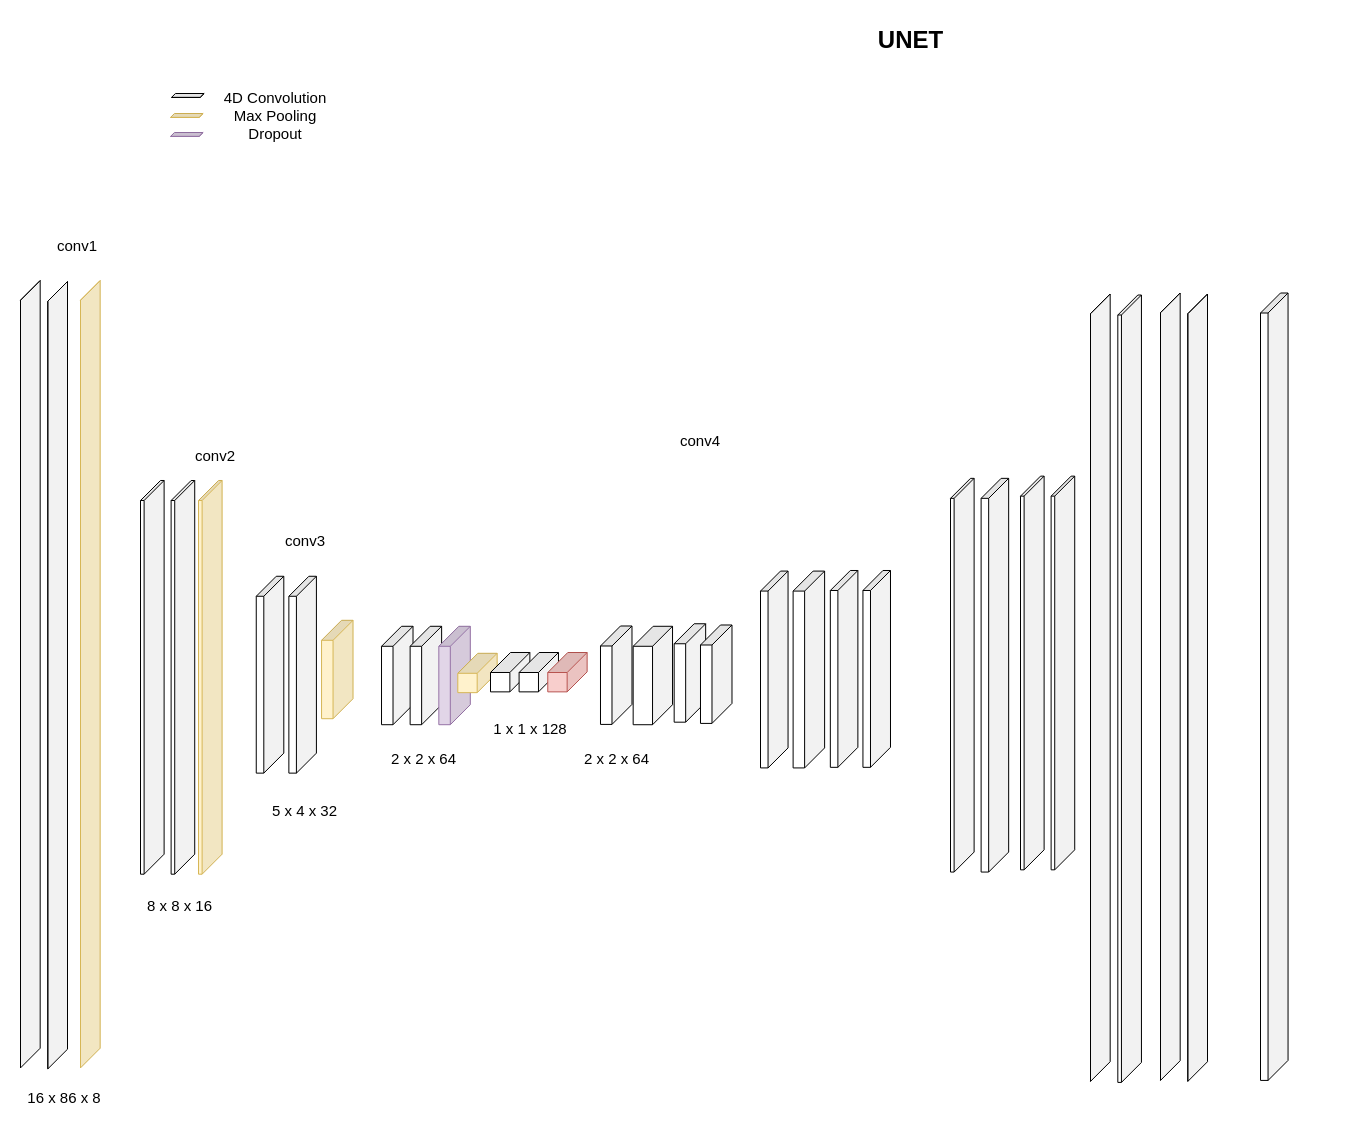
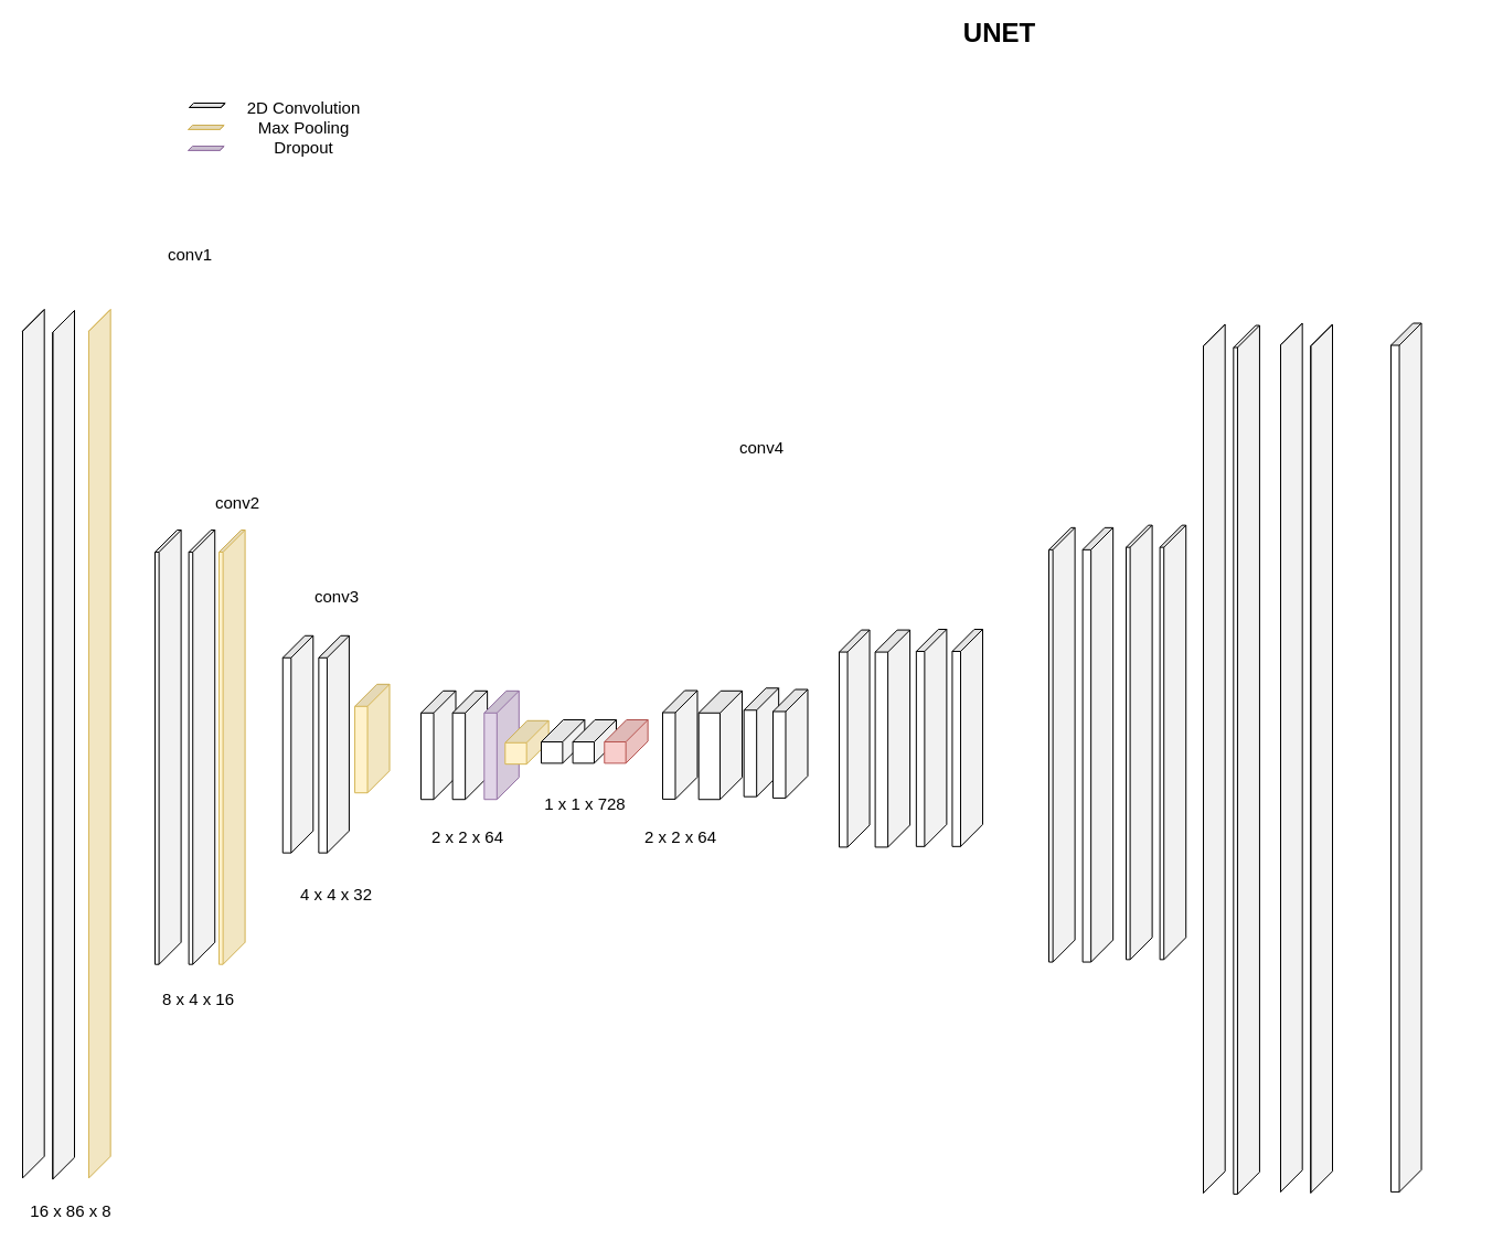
- <mxCell id="2" value="UNET" style="text;strokeColor=none;fillColor=none;html=1;fontSize=24;fontStyle=1;verticalAlign=middle;align=center;" parent="1" vertex="1"><mxGeometry x="479" y="20" width="861" height="40" as="geometry" /></mxCell>
+ <mxCell id="2" value="UNET" style="text;strokeColor=none;fillColor=none;html=1;fontSize=24;fontStyle=1;verticalAlign=middle;align=center;" parent="1" vertex="1"><mxGeometry x="474" y="10" width="861" height="40" as="geometry" /></mxCell>
- <mxCell id="12" value="4D Convolution&lt;br&gt;Max Pooling&lt;br&gt;Dropout" style="text;html=1;strokeColor=none;fillColor=none;align=center;verticalAlign=middle;whiteSpace=wrap;rounded=0;fontSize=15;" parent="1" vertex="1"><mxGeometry x="200" y="100" width="150" height="30" as="geometry" /></mxCell>
+ <mxCell id="12" value="2D Convolution&lt;br&gt;Max Pooling&lt;br&gt;Dropout" style="text;html=1;strokeColor=none;fillColor=none;align=center;verticalAlign=middle;whiteSpace=wrap;rounded=0;fontSize=15;" parent="1" vertex="1"><mxGeometry x="200" y="100" width="150" height="30" as="geometry" /></mxCell>
- <mxCell id="10" value="&lt;font style=&quot;font-size: 15px&quot;&gt;conv1&lt;/font&gt;" style="text;html=1;strokeColor=none;fillColor=none;align=center;verticalAlign=middle;whiteSpace=wrap;rounded=0;" parent="1" vertex="1"><mxGeometry x="47.32" y="230" width="60" height="30" as="geometry" /></mxCell>
+ <mxCell id="10" value="&lt;font style=&quot;font-size: 15px&quot;&gt;conv1&lt;/font&gt;" style="text;html=1;strokeColor=none;fillColor=none;align=center;verticalAlign=middle;whiteSpace=wrap;rounded=0;" parent="1" vertex="1"><mxGeometry x="142.32" y="215" width="60" height="30" as="geometry" /></mxCell>
- <mxCell id="18" value="&lt;font style=&quot;font-size: 15px&quot;&gt;conv4&lt;br&gt;&lt;/font&gt;" style="text;html=1;strokeColor=none;fillColor=none;align=center;verticalAlign=middle;whiteSpace=wrap;rounded=0;" parent="1" vertex="1"><mxGeometry x="670" y="425" width="60" height="30" as="geometry" /></mxCell>
+ <mxCell id="18" value="&lt;font style=&quot;font-size: 15px&quot;&gt;conv4&lt;br&gt;&lt;/font&gt;" style="text;html=1;strokeColor=none;fillColor=none;align=center;verticalAlign=middle;whiteSpace=wrap;rounded=0;" parent="1" vertex="1"><mxGeometry x="660" y="390" width="60" height="30" as="geometry" /></mxCell>
- <mxCell id="27" value="&lt;font style=&quot;font-size: 15px&quot;&gt;1 x 1 x 128&lt;br&gt;&lt;/font&gt;" style="text;html=1;strokeColor=none;fillColor=none;align=center;verticalAlign=middle;whiteSpace=wrap;rounded=0;" parent="1" vertex="1"><mxGeometry x="465.74" y="712.64" width="128.18" height="30" as="geometry" /></mxCell>
+ <mxCell id="27" value="&lt;font style=&quot;font-size: 15px&quot;&gt;1 x 1 x 728&lt;br&gt;&lt;/font&gt;" style="text;html=1;strokeColor=none;fillColor=none;align=center;verticalAlign=middle;whiteSpace=wrap;rounded=0;" parent="1" vertex="1"><mxGeometry x="465.74" y="712.64" width="128.18" height="30" as="geometry" /></mxCell>
- <mxCell id="22" value="&lt;font style=&quot;font-size: 15px&quot;&gt;5 x 4 x 32&lt;br&gt;&lt;/font&gt;" style="text;html=1;strokeColor=none;fillColor=none;align=center;verticalAlign=middle;whiteSpace=wrap;rounded=0;" parent="1" vertex="1"><mxGeometry x="262.35" y="795" width="84.71" height="30" as="geometry" /></mxCell>
+ <mxCell id="22" value="&lt;font style=&quot;font-size: 15px&quot;&gt;4 x 4 x 32&lt;br&gt;&lt;/font&gt;" style="text;html=1;strokeColor=none;fillColor=none;align=center;verticalAlign=middle;whiteSpace=wrap;rounded=0;" parent="1" vertex="1"><mxGeometry x="262.35" y="795" width="84.71" height="30" as="geometry" /></mxCell>
- <mxCell id="21" value="&lt;font style=&quot;font-size: 15px&quot;&gt;8 x 8 x 16&lt;br&gt;&lt;/font&gt;" style="text;html=1;strokeColor=none;fillColor=none;align=center;verticalAlign=middle;whiteSpace=wrap;rounded=0;" parent="1" vertex="1"><mxGeometry x="136.91" y="890" width="84.71" height="30" as="geometry" /></mxCell>
+ <mxCell id="21" value="&lt;font style=&quot;font-size: 15px&quot;&gt;8 x 4 x 16&lt;br&gt;&lt;/font&gt;" style="text;html=1;strokeColor=none;fillColor=none;align=center;verticalAlign=middle;whiteSpace=wrap;rounded=0;" parent="1" vertex="1"><mxGeometry x="136.91" y="890" width="84.71" height="30" as="geometry" /></mxCell>
